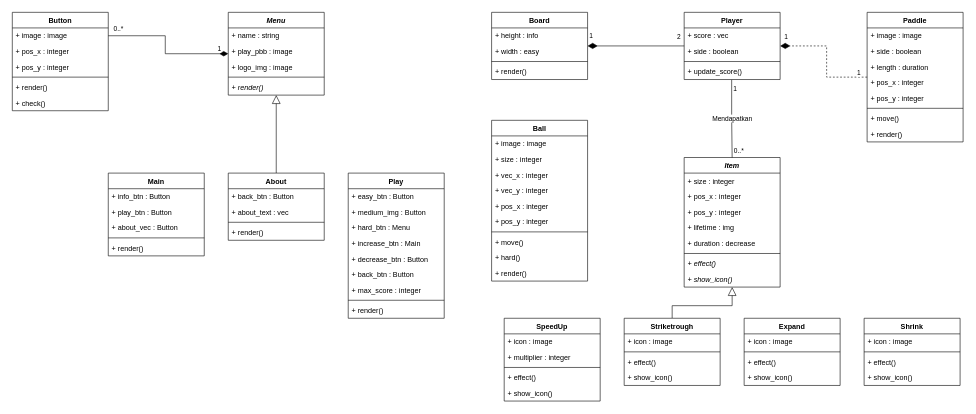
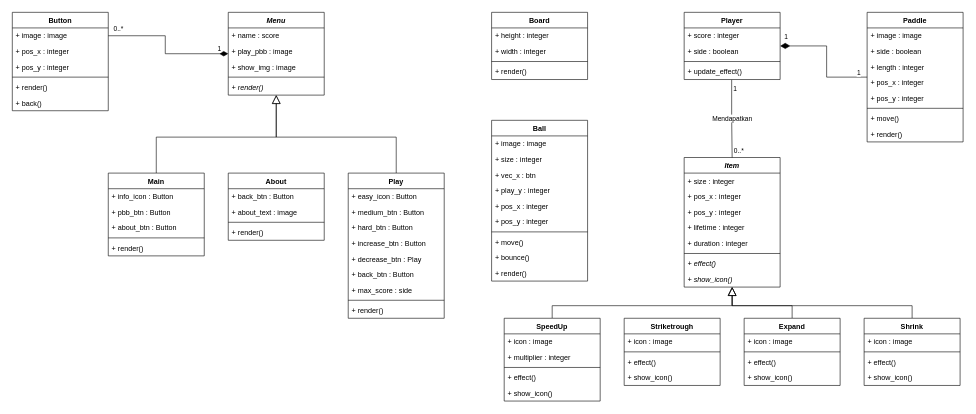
- <mxCell id="76" value="+ name : string" style="text;strokeColor=none;fillColor=none;align=left;verticalAlign=top;spacingLeft=4;spacingRight=4;overflow=hidden;rotatable=0;points=[[0,0.5],[1,0.5]];portConstraint=eastwest;" parent="75" vertex="1"><mxGeometry y="26" width="160" height="26" as="geometry" /></mxCell>
+ <mxCell id="76" value="+ name : score" style="text;strokeColor=none;fillColor=none;align=left;verticalAlign=top;spacingLeft=4;spacingRight=4;overflow=hidden;rotatable=0;points=[[0,0.5],[1,0.5]];portConstraint=eastwest;" parent="75" vertex="1"><mxGeometry y="26" width="160" height="26" as="geometry" /></mxCell>
- <mxCell id="3" value="+ height : info" style="text;strokeColor=none;fillColor=none;align=left;verticalAlign=top;spacingLeft=4;spacingRight=4;overflow=hidden;rotatable=0;points=[[0,0.5],[1,0.5]];portConstraint=eastwest;" parent="2" vertex="1"><mxGeometry y="26" width="160" height="26" as="geometry" /></mxCell>
+ <mxCell id="3" value="+ height : integer" style="text;strokeColor=none;fillColor=none;align=left;verticalAlign=top;spacingLeft=4;spacingRight=4;overflow=hidden;rotatable=0;points=[[0,0.5],[1,0.5]];portConstraint=eastwest;" parent="2" vertex="1"><mxGeometry y="26" width="160" height="26" as="geometry" /></mxCell>
- <mxCell id="68" value="+ score : vec" style="text;strokeColor=none;fillColor=none;align=left;verticalAlign=top;spacingLeft=4;spacingRight=4;overflow=hidden;rotatable=0;points=[[0,0.5],[1,0.5]];portConstraint=eastwest;" parent="67" vertex="1"><mxGeometry y="26" width="160" height="26" as="geometry" /></mxCell>
+ <mxCell id="68" value="+ score : integer" style="text;strokeColor=none;fillColor=none;align=left;verticalAlign=top;spacingLeft=4;spacingRight=4;overflow=hidden;rotatable=0;points=[[0,0.5],[1,0.5]];portConstraint=eastwest;" parent="67" vertex="1"><mxGeometry y="26" width="160" height="26" as="geometry" /></mxCell>
- <mxCell id="64" style="edgeStyle=orthogonalEdgeStyle;rounded=0;orthogonalLoop=1;jettySize=auto;html=1;endArrow=diamondThin;endFill=1;strokeWidth=1;endSize=14;" parent="1" source="67" target="2" edge="1"><mxGeometry relative="1" as="geometry" /></mxCell>
- <mxCell id="65" value="1" style="edgeLabel;html=1;align=center;verticalAlign=middle;resizable=0;points=[];" parent="64" vertex="1" connectable="0"><mxGeometry x="0.925" relative="1" as="geometry"><mxPoint x="-1" y="-17" as="offset" /></mxGeometry></mxCell>
- <mxCell id="66" value="2" style="edgeLabel;html=1;align=center;verticalAlign=middle;resizable=0;points=[];" parent="64" vertex="1" connectable="0"><mxGeometry x="-0.948" relative="1" as="geometry"><mxPoint x="-6" y="-16" as="offset" /></mxGeometry></mxCell>
- <mxCell id="4" value="+ width : easy" style="text;strokeColor=none;fillColor=none;align=left;verticalAlign=top;spacingLeft=4;spacingRight=4;overflow=hidden;rotatable=0;points=[[0,0.5],[1,0.5]];portConstraint=eastwest;" parent="2" vertex="1"><mxGeometry y="52" width="160" height="26" as="geometry" /></mxCell>
+ <mxCell id="4" value="+ width : integer" style="text;strokeColor=none;fillColor=none;align=left;verticalAlign=top;spacingLeft=4;spacingRight=4;overflow=hidden;rotatable=0;points=[[0,0.5],[1,0.5]];portConstraint=eastwest;" parent="2" vertex="1"><mxGeometry y="52" width="160" height="26" as="geometry" /></mxCell>
- <mxCell id="7" style="edgeStyle=orthogonalEdgeStyle;rounded=0;orthogonalLoop=1;jettySize=auto;html=1;endArrow=diamondThin;endFill=1;endSize=14;strokeWidth=1;dashed=1;" parent="1" source="10" target="67" edge="1"><mxGeometry relative="1" as="geometry" /></mxCell>
+ <mxCell id="7" style="edgeStyle=orthogonalEdgeStyle;rounded=0;orthogonalLoop=1;jettySize=auto;html=1;endArrow=diamondThin;endFill=1;endSize=14;strokeWidth=1;" parent="1" source="10" target="67" edge="1"><mxGeometry relative="1" as="geometry" /></mxCell>
- <mxCell id="78" value="+ logo_img : image" style="text;strokeColor=none;fillColor=none;align=left;verticalAlign=top;spacingLeft=4;spacingRight=4;overflow=hidden;rotatable=0;points=[[0,0.5],[1,0.5]];portConstraint=eastwest;" vertex="1" parent="75"><mxGeometry y="78" width="160" height="26" as="geometry" /></mxCell>
+ <mxCell id="78" value="+ show_img : image" style="text;strokeColor=none;fillColor=none;align=left;verticalAlign=top;spacingLeft=4;spacingRight=4;overflow=hidden;rotatable=0;points=[[0,0.5],[1,0.5]];portConstraint=eastwest;" vertex="1" parent="75"><mxGeometry y="78" width="160" height="26" as="geometry" /></mxCell>
- <mxCell id="13" value="+ length : duration" style="text;strokeColor=none;fillColor=none;align=left;verticalAlign=top;spacingLeft=4;spacingRight=4;overflow=hidden;rotatable=0;points=[[0,0.5],[1,0.5]];portConstraint=eastwest;" parent="10" vertex="1"><mxGeometry y="78" width="160" height="26" as="geometry" /></mxCell>
+ <mxCell id="13" value="+ length : integer" style="text;strokeColor=none;fillColor=none;align=left;verticalAlign=top;spacingLeft=4;spacingRight=4;overflow=hidden;rotatable=0;points=[[0,0.5],[1,0.5]];portConstraint=eastwest;" parent="10" vertex="1"><mxGeometry y="78" width="160" height="26" as="geometry" /></mxCell>
- <mxCell id="71" value="+ update_score()" style="text;strokeColor=none;fillColor=none;align=left;verticalAlign=top;spacingLeft=4;spacingRight=4;overflow=hidden;rotatable=0;points=[[0,0.5],[1,0.5]];portConstraint=eastwest;" parent="67" vertex="1"><mxGeometry y="86" width="160" height="26" as="geometry" /></mxCell>
+ <mxCell id="71" value="+ update_effect()" style="text;strokeColor=none;fillColor=none;align=left;verticalAlign=top;spacingLeft=4;spacingRight=4;overflow=hidden;rotatable=0;points=[[0,0.5],[1,0.5]];portConstraint=eastwest;" parent="67" vertex="1"><mxGeometry y="86" width="160" height="26" as="geometry" /></mxCell>
- <mxCell id="87" value="+ check()" style="text;strokeColor=none;fillColor=none;align=left;verticalAlign=top;spacingLeft=4;spacingRight=4;overflow=hidden;rotatable=0;points=[[0,0.5],[1,0.5]];portConstraint=eastwest;" vertex="1" parent="81"><mxGeometry y="138" width="160" height="26" as="geometry" /></mxCell>
+ <mxCell id="87" value="+ back()" style="text;strokeColor=none;fillColor=none;align=left;verticalAlign=top;spacingLeft=4;spacingRight=4;overflow=hidden;rotatable=0;points=[[0,0.5],[1,0.5]];portConstraint=eastwest;" vertex="1" parent="81"><mxGeometry y="138" width="160" height="26" as="geometry" /></mxCell>
+ <mxCell id="91" style="edgeStyle=orthogonalEdgeStyle;rounded=0;orthogonalLoop=1;jettySize=auto;html=1;endArrow=block;endFill=0;endSize=12;exitX=0.5;exitY=0;exitDx=0;exitDy=0;" edge="1" parent="1" source="92" target="75"><mxGeometry relative="1" as="geometry"><mxPoint x="200" y="240" as="sourcePoint" /></mxGeometry></mxCell>
+ <mxCell id="104" style="edgeStyle=orthogonalEdgeStyle;rounded=0;orthogonalLoop=1;jettySize=auto;html=1;endArrow=block;endFill=0;endSize=12;exitX=0.5;exitY=0;exitDx=0;exitDy=0;" edge="1" parent="1" source="105" target="75"><mxGeometry relative="1" as="geometry" /></mxCell>
- <mxCell id="98" style="edgeStyle=orthogonalEdgeStyle;rounded=0;orthogonalLoop=1;jettySize=auto;html=1;endArrow=block;endFill=0;endSize=12;exitX=0.5;exitY=0;exitDx=0;exitDy=0;" edge="1" parent="1" source="99" target="75"><mxGeometry relative="1" as="geometry" /></mxCell>
- <mxCell id="22" value="+ vec_x : integer" style="text;strokeColor=none;fillColor=none;align=left;verticalAlign=top;spacingLeft=4;spacingRight=4;overflow=hidden;rotatable=0;points=[[0,0.5],[1,0.5]];portConstraint=eastwest;" parent="19" vertex="1"><mxGeometry y="78" width="160" height="26" as="geometry" /></mxCell>
+ <mxCell id="22" value="+ vec_x : btn" style="text;strokeColor=none;fillColor=none;align=left;verticalAlign=top;spacingLeft=4;spacingRight=4;overflow=hidden;rotatable=0;points=[[0,0.5],[1,0.5]];portConstraint=eastwest;" parent="19" vertex="1"><mxGeometry y="78" width="160" height="26" as="geometry" /></mxCell>
- <mxCell id="23" value="+ vec_y : integer" style="text;strokeColor=none;fillColor=none;align=left;verticalAlign=top;spacingLeft=4;spacingRight=4;overflow=hidden;rotatable=0;points=[[0,0.5],[1,0.5]];portConstraint=eastwest;" parent="19" vertex="1"><mxGeometry y="104" width="160" height="26" as="geometry" /></mxCell>
+ <mxCell id="23" value="+ play_y : integer" style="text;strokeColor=none;fillColor=none;align=left;verticalAlign=top;spacingLeft=4;spacingRight=4;overflow=hidden;rotatable=0;points=[[0,0.5],[1,0.5]];portConstraint=eastwest;" parent="19" vertex="1"><mxGeometry y="104" width="160" height="26" as="geometry" /></mxCell>
- <mxCell id="93" value="+ info_btn : Button" style="text;strokeColor=none;fillColor=none;align=left;verticalAlign=top;spacingLeft=4;spacingRight=4;overflow=hidden;rotatable=0;points=[[0,0.5],[1,0.5]];portConstraint=eastwest;" vertex="1" parent="92"><mxGeometry y="26" width="160" height="26" as="geometry" /></mxCell>
+ <mxCell id="93" value="+ info_icon : Button" style="text;strokeColor=none;fillColor=none;align=left;verticalAlign=top;spacingLeft=4;spacingRight=4;overflow=hidden;rotatable=0;points=[[0,0.5],[1,0.5]];portConstraint=eastwest;" vertex="1" parent="92"><mxGeometry y="26" width="160" height="26" as="geometry" /></mxCell>
- <mxCell id="106" value="+ easy_btn : Button" style="text;strokeColor=none;fillColor=none;align=left;verticalAlign=top;spacingLeft=4;spacingRight=4;overflow=hidden;rotatable=0;points=[[0,0.5],[1,0.5]];portConstraint=eastwest;" vertex="1" parent="105"><mxGeometry y="26" width="160" height="26" as="geometry" /></mxCell>
+ <mxCell id="106" value="+ easy_icon : Button" style="text;strokeColor=none;fillColor=none;align=left;verticalAlign=top;spacingLeft=4;spacingRight=4;overflow=hidden;rotatable=0;points=[[0,0.5],[1,0.5]];portConstraint=eastwest;" vertex="1" parent="105"><mxGeometry y="26" width="160" height="26" as="geometry" /></mxCell>
- <mxCell id="94" value="+ play_btn : Button" style="text;strokeColor=none;fillColor=none;align=left;verticalAlign=top;spacingLeft=4;spacingRight=4;overflow=hidden;rotatable=0;points=[[0,0.5],[1,0.5]];portConstraint=eastwest;" vertex="1" parent="92"><mxGeometry y="52" width="160" height="26" as="geometry" /></mxCell>
+ <mxCell id="94" value="+ pbb_btn : Button" style="text;strokeColor=none;fillColor=none;align=left;verticalAlign=top;spacingLeft=4;spacingRight=4;overflow=hidden;rotatable=0;points=[[0,0.5],[1,0.5]];portConstraint=eastwest;" vertex="1" parent="92"><mxGeometry y="52" width="160" height="26" as="geometry" /></mxCell>
- <mxCell id="101" value="+ about_text : vec" style="text;strokeColor=none;fillColor=none;align=left;verticalAlign=top;spacingLeft=4;spacingRight=4;overflow=hidden;rotatable=0;points=[[0,0.5],[1,0.5]];portConstraint=eastwest;" vertex="1" parent="99"><mxGeometry y="52" width="160" height="26" as="geometry" /></mxCell>
+ <mxCell id="101" value="+ about_text : image" style="text;strokeColor=none;fillColor=none;align=left;verticalAlign=top;spacingLeft=4;spacingRight=4;overflow=hidden;rotatable=0;points=[[0,0.5],[1,0.5]];portConstraint=eastwest;" vertex="1" parent="99"><mxGeometry y="52" width="160" height="26" as="geometry" /></mxCell>
- <mxCell id="107" value="+ medium_img : Button" style="text;strokeColor=none;fillColor=none;align=left;verticalAlign=top;spacingLeft=4;spacingRight=4;overflow=hidden;rotatable=0;points=[[0,0.5],[1,0.5]];portConstraint=eastwest;" vertex="1" parent="105"><mxGeometry y="52" width="160" height="26" as="geometry" /></mxCell>
+ <mxCell id="107" value="+ medium_btn : Button" style="text;strokeColor=none;fillColor=none;align=left;verticalAlign=top;spacingLeft=4;spacingRight=4;overflow=hidden;rotatable=0;points=[[0,0.5],[1,0.5]];portConstraint=eastwest;" vertex="1" parent="105"><mxGeometry y="52" width="160" height="26" as="geometry" /></mxCell>
- <mxCell id="95" value="+ about_vec : Button" style="text;strokeColor=none;fillColor=none;align=left;verticalAlign=top;spacingLeft=4;spacingRight=4;overflow=hidden;rotatable=0;points=[[0,0.5],[1,0.5]];portConstraint=eastwest;" vertex="1" parent="92"><mxGeometry y="78" width="160" height="26" as="geometry" /></mxCell>
+ <mxCell id="95" value="+ about_btn : Button" style="text;strokeColor=none;fillColor=none;align=left;verticalAlign=top;spacingLeft=4;spacingRight=4;overflow=hidden;rotatable=0;points=[[0,0.5],[1,0.5]];portConstraint=eastwest;" vertex="1" parent="92"><mxGeometry y="78" width="160" height="26" as="geometry" /></mxCell>
- <mxCell id="108" value="+ hard_btn : Menu" style="text;strokeColor=none;fillColor=none;align=left;verticalAlign=top;spacingLeft=4;spacingRight=4;overflow=hidden;rotatable=0;points=[[0,0.5],[1,0.5]];portConstraint=eastwest;" vertex="1" parent="105"><mxGeometry y="78" width="160" height="26" as="geometry" /></mxCell>
+ <mxCell id="108" value="+ hard_btn : Button" style="text;strokeColor=none;fillColor=none;align=left;verticalAlign=top;spacingLeft=4;spacingRight=4;overflow=hidden;rotatable=0;points=[[0,0.5],[1,0.5]];portConstraint=eastwest;" vertex="1" parent="105"><mxGeometry y="78" width="160" height="26" as="geometry" /></mxCell>
- <mxCell id="35" value="+ lifetime : img" style="text;strokeColor=none;fillColor=none;align=left;verticalAlign=top;spacingLeft=4;spacingRight=4;overflow=hidden;rotatable=0;points=[[0,0.5],[1,0.5]];portConstraint=eastwest;" parent="31" vertex="1"><mxGeometry y="104" width="160" height="26" as="geometry" /></mxCell>
+ <mxCell id="35" value="+ lifetime : integer" style="text;strokeColor=none;fillColor=none;align=left;verticalAlign=top;spacingLeft=4;spacingRight=4;overflow=hidden;rotatable=0;points=[[0,0.5],[1,0.5]];portConstraint=eastwest;" parent="31" vertex="1"><mxGeometry y="104" width="160" height="26" as="geometry" /></mxCell>
- <mxCell id="109" value="+ increase_btn : Main" style="text;strokeColor=none;fillColor=none;align=left;verticalAlign=top;spacingLeft=4;spacingRight=4;overflow=hidden;rotatable=0;points=[[0,0.5],[1,0.5]];portConstraint=eastwest;" vertex="1" parent="105"><mxGeometry y="104" width="160" height="26" as="geometry" /></mxCell>
+ <mxCell id="109" value="+ increase_btn : Button" style="text;strokeColor=none;fillColor=none;align=left;verticalAlign=top;spacingLeft=4;spacingRight=4;overflow=hidden;rotatable=0;points=[[0,0.5],[1,0.5]];portConstraint=eastwest;" vertex="1" parent="105"><mxGeometry y="104" width="160" height="26" as="geometry" /></mxCell>
- <mxCell id="36" value="+ duration : decrease" style="text;strokeColor=none;fillColor=none;align=left;verticalAlign=top;spacingLeft=4;spacingRight=4;overflow=hidden;rotatable=0;points=[[0,0.5],[1,0.5]];portConstraint=eastwest;" parent="31" vertex="1"><mxGeometry y="130" width="160" height="26" as="geometry" /></mxCell>
+ <mxCell id="36" value="+ duration : integer" style="text;strokeColor=none;fillColor=none;align=left;verticalAlign=top;spacingLeft=4;spacingRight=4;overflow=hidden;rotatable=0;points=[[0,0.5],[1,0.5]];portConstraint=eastwest;" parent="31" vertex="1"><mxGeometry y="130" width="160" height="26" as="geometry" /></mxCell>
- <mxCell id="28" value="+ hard()" style="text;strokeColor=none;fillColor=none;align=left;verticalAlign=top;spacingLeft=4;spacingRight=4;overflow=hidden;rotatable=0;points=[[0,0.5],[1,0.5]];portConstraint=eastwest;" vertex="1" parent="19"><mxGeometry y="216" width="160" height="26" as="geometry" /></mxCell>
+ <mxCell id="28" value="+ bounce()" style="text;strokeColor=none;fillColor=none;align=left;verticalAlign=top;spacingLeft=4;spacingRight=4;overflow=hidden;rotatable=0;points=[[0,0.5],[1,0.5]];portConstraint=eastwest;" vertex="1" parent="19"><mxGeometry y="216" width="160" height="26" as="geometry" /></mxCell>
- <mxCell id="110" value="+ decrease_btn : Button" style="text;strokeColor=none;fillColor=none;align=left;verticalAlign=top;spacingLeft=4;spacingRight=4;overflow=hidden;rotatable=0;points=[[0,0.5],[1,0.5]];portConstraint=eastwest;" vertex="1" parent="105"><mxGeometry y="130" width="160" height="26" as="geometry" /></mxCell>
+ <mxCell id="110" value="+ decrease_btn : Play" style="text;strokeColor=none;fillColor=none;align=left;verticalAlign=top;spacingLeft=4;spacingRight=4;overflow=hidden;rotatable=0;points=[[0,0.5],[1,0.5]];portConstraint=eastwest;" vertex="1" parent="105"><mxGeometry y="130" width="160" height="26" as="geometry" /></mxCell>
- <mxCell id="112" value="+ max_score : integer" style="text;strokeColor=none;fillColor=none;align=left;verticalAlign=top;spacingLeft=4;spacingRight=4;overflow=hidden;rotatable=0;points=[[0,0.5],[1,0.5]];portConstraint=eastwest;" vertex="1" parent="105"><mxGeometry y="182" width="160" height="26" as="geometry" /></mxCell>
+ <mxCell id="112" value="+ max_score : side" style="text;strokeColor=none;fillColor=none;align=left;verticalAlign=top;spacingLeft=4;spacingRight=4;overflow=hidden;rotatable=0;points=[[0,0.5],[1,0.5]];portConstraint=eastwest;" vertex="1" parent="105"><mxGeometry y="182" width="160" height="26" as="geometry" /></mxCell>
+ <mxCell id="40" style="edgeStyle=orthogonalEdgeStyle;rounded=0;orthogonalLoop=1;jettySize=auto;html=1;exitX=0.5;exitY=0;exitDx=0;exitDy=0;entryX=0.5;entryY=1;entryDx=0;entryDy=0;endArrow=block;endFill=0;endSize=12;" parent="1" source="41" target="31" edge="1"><mxGeometry relative="1" as="geometry" /></mxCell>
+ <mxCell id="58" style="edgeStyle=orthogonalEdgeStyle;rounded=0;orthogonalLoop=1;jettySize=auto;html=1;exitX=0.5;exitY=0;exitDx=0;exitDy=0;endArrow=block;endFill=0;strokeWidth=1;endSize=12;" parent="1" source="59" target="31" edge="1"><mxGeometry relative="1" as="geometry" /></mxCell>
+ <mxCell id="30" style="edgeStyle=orthogonalEdgeStyle;rounded=0;orthogonalLoop=1;jettySize=auto;html=1;exitX=0.5;exitY=0;exitDx=0;exitDy=0;entryX=0.5;entryY=1;entryDx=0;entryDy=0;endArrow=block;endFill=0;endSize=12;" parent="1" source="53" target="31" edge="1"><mxGeometry relative="1" as="geometry" /></mxCell>
- <mxCell id="47" style="edgeStyle=orthogonalEdgeStyle;rounded=0;orthogonalLoop=1;jettySize=auto;html=1;exitX=0.5;exitY=0;exitDx=0;exitDy=0;endArrow=block;endFill=0;entryX=0.5;entryY=1;entryDx=0;entryDy=0;endSize=12;" parent="1" source="48" target="31" edge="1"><mxGeometry relative="1" as="geometry"><mxPoint x="1200" y="440" as="targetPoint" /></mxGeometry></mxCell>
